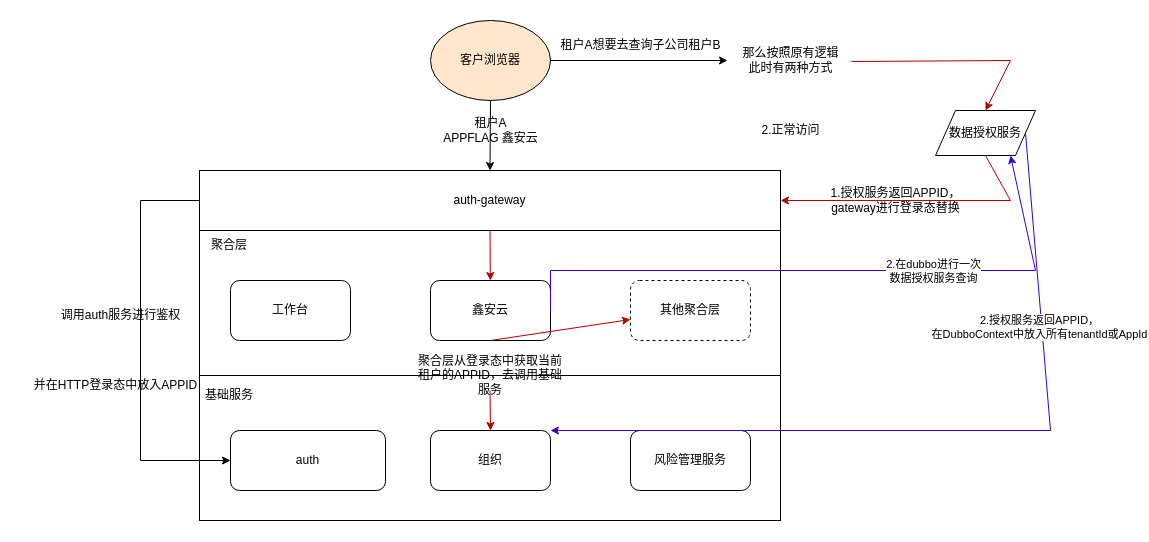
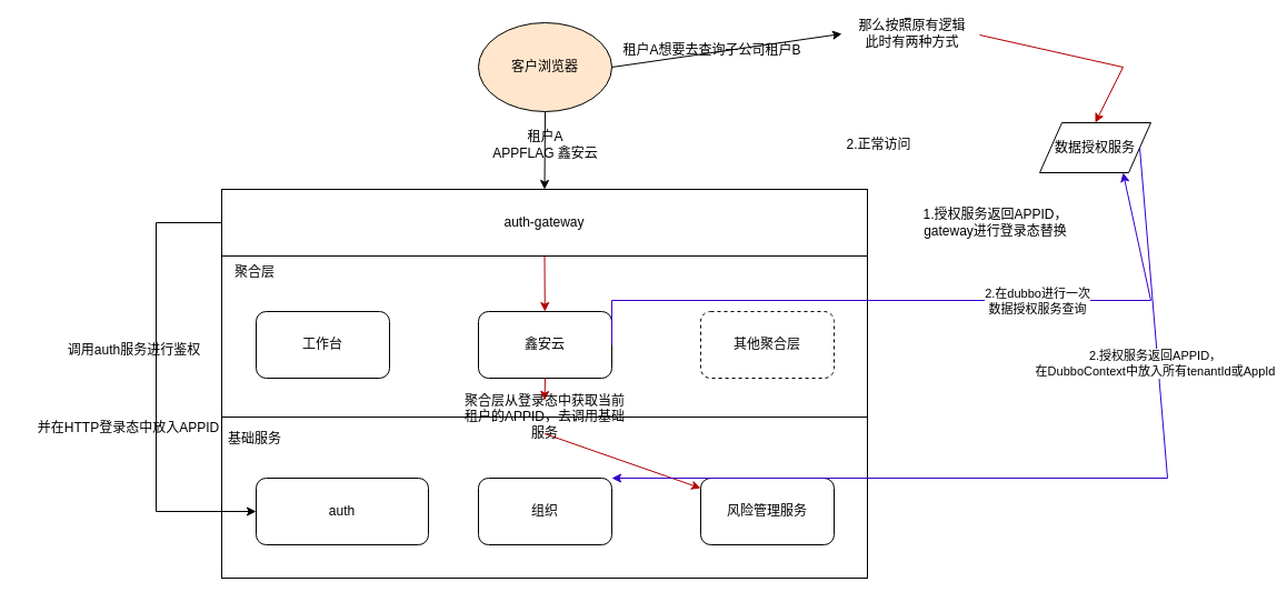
- <mxCell id="26" value="那么按照原有逻辑&lt;div&gt;此时有两种方式&lt;/div&gt;" style="text;html=1;align=center;verticalAlign=middle;resizable=0;points=[];autosize=1;strokeColor=none;fillColor=none;" parent="1" vertex="1"><mxGeometry x="730" y="40" width="120" height="40" as="geometry" /></mxCell>
+ <mxCell id="26" value="那么按照原有逻辑&lt;div&gt;此时有两种方式&lt;/div&gt;" style="text;html=1;align=center;verticalAlign=middle;resizable=0;points=[];autosize=1;strokeColor=none;fillColor=none;" parent="1" vertex="1"><mxGeometry x="760" y="10" width="120" height="40" as="geometry" /></mxCell>
- <mxCell id="30" value="" style="endArrow=classic;html=1;rounded=0;exitX=0.5;exitY=1;exitDx=0;exitDy=0;entryX=1;entryY=0.5;entryDx=0;entryDy=0;fillColor=#e51400;strokeColor=#B20000;" parent="1" source="29" target="15" edge="1"><mxGeometry width="50" height="50" relative="1" as="geometry"><mxPoint x="620" y="350" as="sourcePoint" /><mxPoint x="670" y="300" as="targetPoint" /><Array as="points"><mxPoint x="1010" y="200" /></Array></mxGeometry></mxCell>
- <mxCell id="22" value="" style="endArrow=classic;html=1;rounded=0;exitX=0.5;exitY=1;exitDx=0;exitDy=0;fillColor=#e51400;strokeColor=#B20000;" parent="1" source="7" target="8" edge="1"><mxGeometry width="50" height="50" relative="1" as="geometry"><mxPoint x="490" y="340" as="sourcePoint" /><mxPoint x="490" y="430" as="targetPoint" /></mxGeometry></mxCell>
+ <mxCell id="22" value="" style="endArrow=classic;html=1;rounded=0;exitX=0.5;exitY=1;exitDx=0;exitDy=0;entryX=0.5;entryY=0;entryDx=0;entryDy=0;fillColor=#e51400;strokeColor=#B20000;" parent="1" source="7" target="23" edge="1"><mxGeometry width="50" height="50" relative="1" as="geometry"><mxPoint x="490" y="340" as="sourcePoint" /><mxPoint x="490" y="430" as="targetPoint" /></mxGeometry></mxCell>
- <mxCell id="20" value="" style="endArrow=classic;html=1;rounded=0;exitX=0.5;exitY=1;exitDx=0;exitDy=0;entryX=0.5;entryY=0;entryDx=0;entryDy=0;fillColor=#e51400;strokeColor=#B20000;" parent="1" source="23" target="10" edge="1"><mxGeometry width="50" height="50" relative="1" as="geometry"><mxPoint x="400" y="400" as="sourcePoint" /><mxPoint x="450" y="350" as="targetPoint" /></mxGeometry></mxCell>
+ <mxCell id="20" value="" style="endArrow=classic;html=1;rounded=0;exitX=0.5;exitY=1;exitDx=0;exitDy=0;fillColor=#e51400;strokeColor=#B20000;" parent="1" source="23" target="11" edge="1"><mxGeometry width="50" height="50" relative="1" as="geometry"><mxPoint x="400" y="400" as="sourcePoint" /><mxPoint x="450" y="350" as="targetPoint" /></mxGeometry></mxCell>
